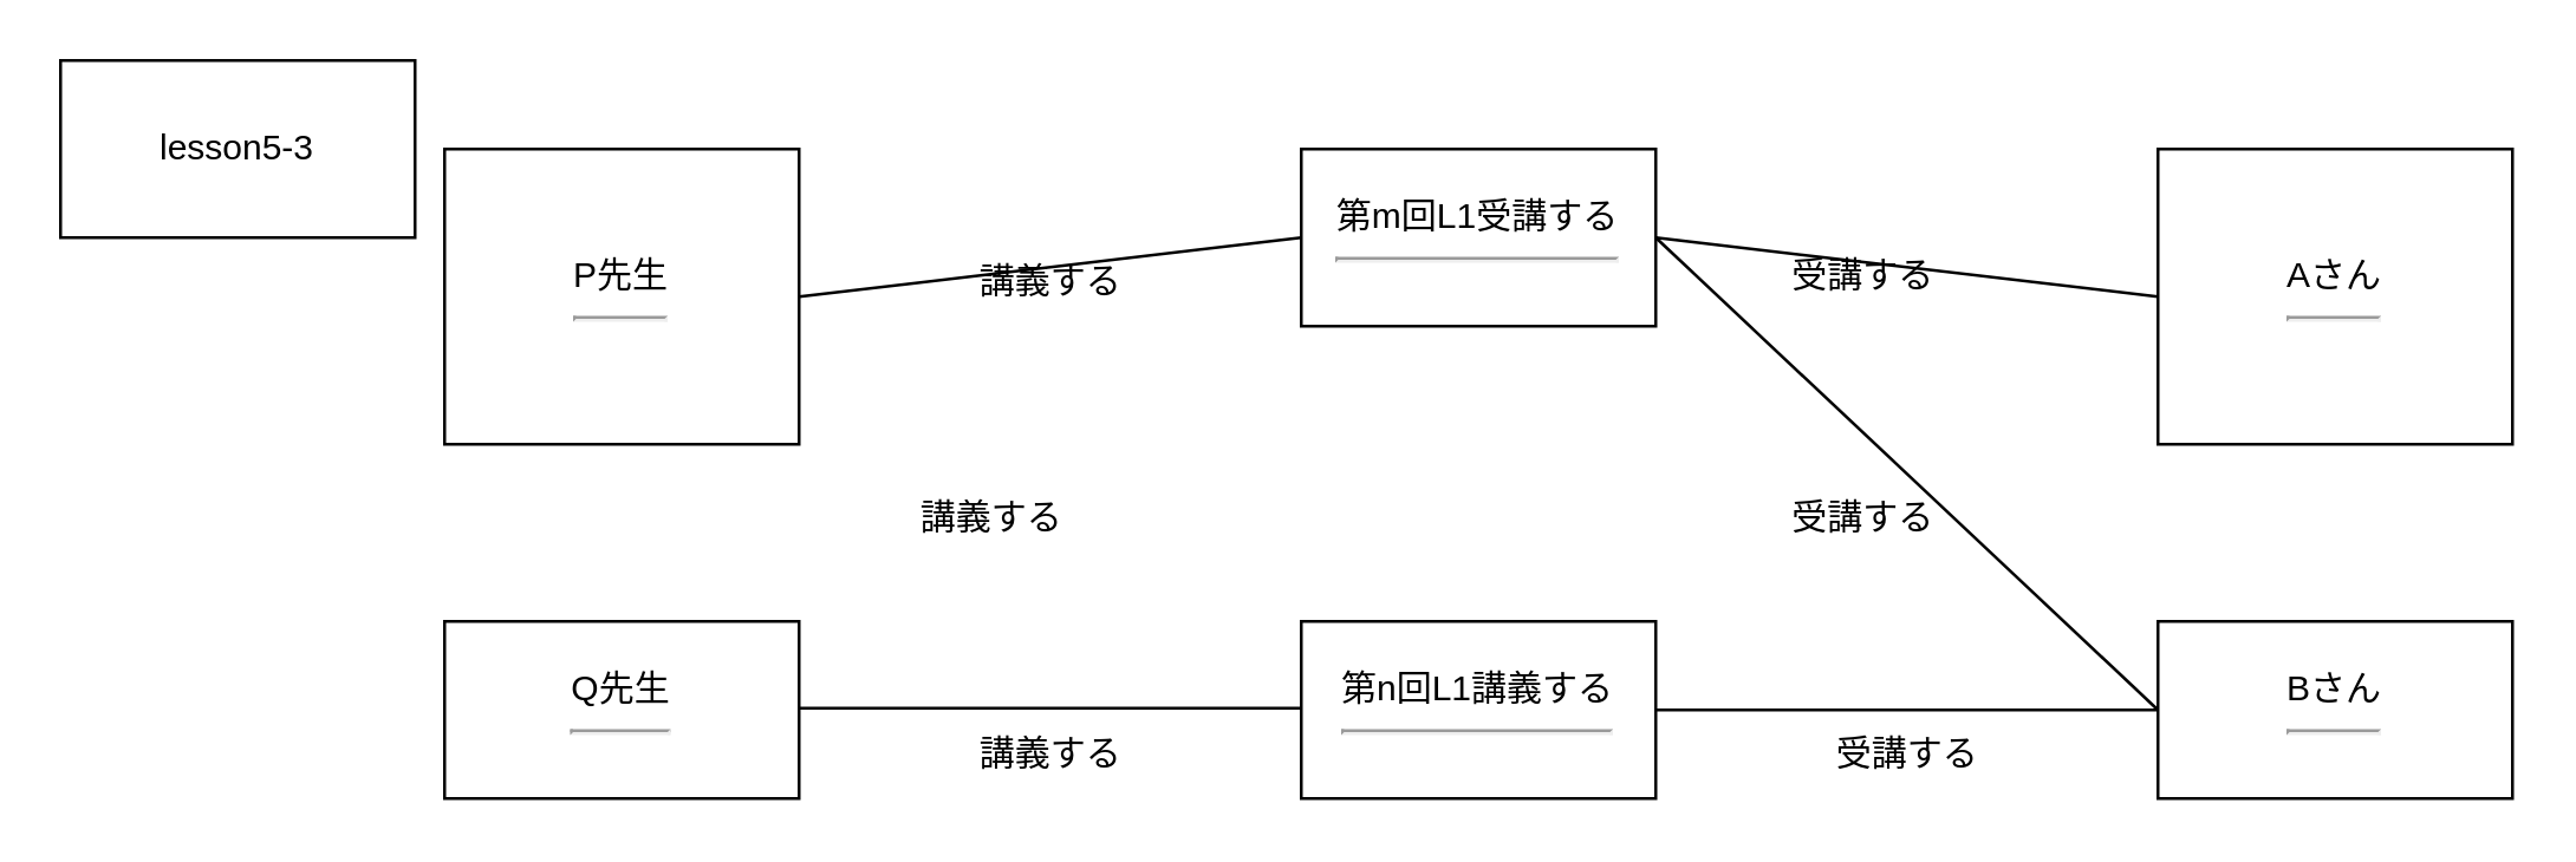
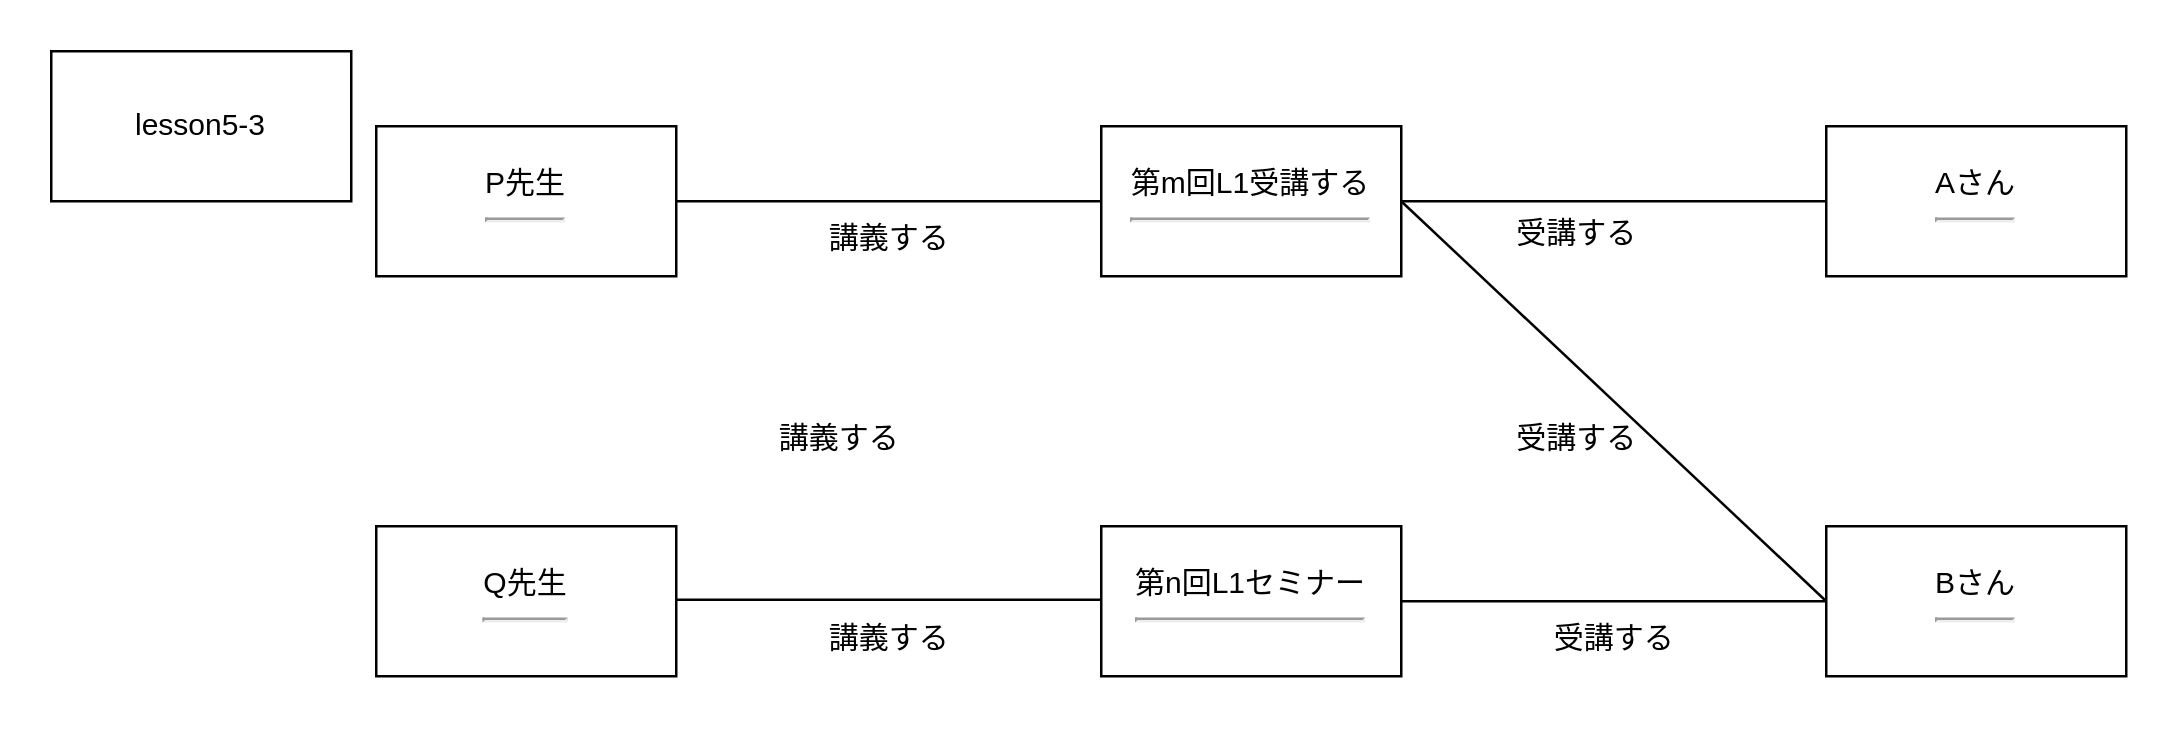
- <mxCell id="3" value="P先生&lt;br&gt;&lt;hr&gt;" style="rounded=0;whiteSpace=wrap;html=1;" parent="1" vertex="1"><mxGeometry x="150" y="50" width="120" height="100" as="geometry" /></mxCell>
+ <mxCell id="3" value="P先生&lt;br&gt;&lt;hr&gt;" style="rounded=0;whiteSpace=wrap;html=1;" parent="1" vertex="1"><mxGeometry x="150" y="50" width="120" height="60" as="geometry" /></mxCell>
- <mxCell id="7" value="Aさん&lt;br&gt;&lt;hr&gt;" style="rounded=0;whiteSpace=wrap;html=1;" parent="1" vertex="1"><mxGeometry x="730" y="50" width="120" height="100" as="geometry" /></mxCell>
+ <mxCell id="7" value="Aさん&lt;br&gt;&lt;hr&gt;" style="rounded=0;whiteSpace=wrap;html=1;" parent="1" vertex="1"><mxGeometry x="730" y="50" width="120" height="60" as="geometry" /></mxCell>
- <mxCell id="6" value="第n回L1講義する&lt;br&gt;&lt;hr&gt;" style="rounded=0;whiteSpace=wrap;html=1;" parent="1" vertex="1"><mxGeometry x="440" y="210" width="120" height="60" as="geometry" /></mxCell>
+ <mxCell id="6" value="第n回L1セミナー&lt;br&gt;&lt;hr&gt;" style="rounded=0;whiteSpace=wrap;html=1;" parent="1" vertex="1"><mxGeometry x="440" y="210" width="120" height="60" as="geometry" /></mxCell>
